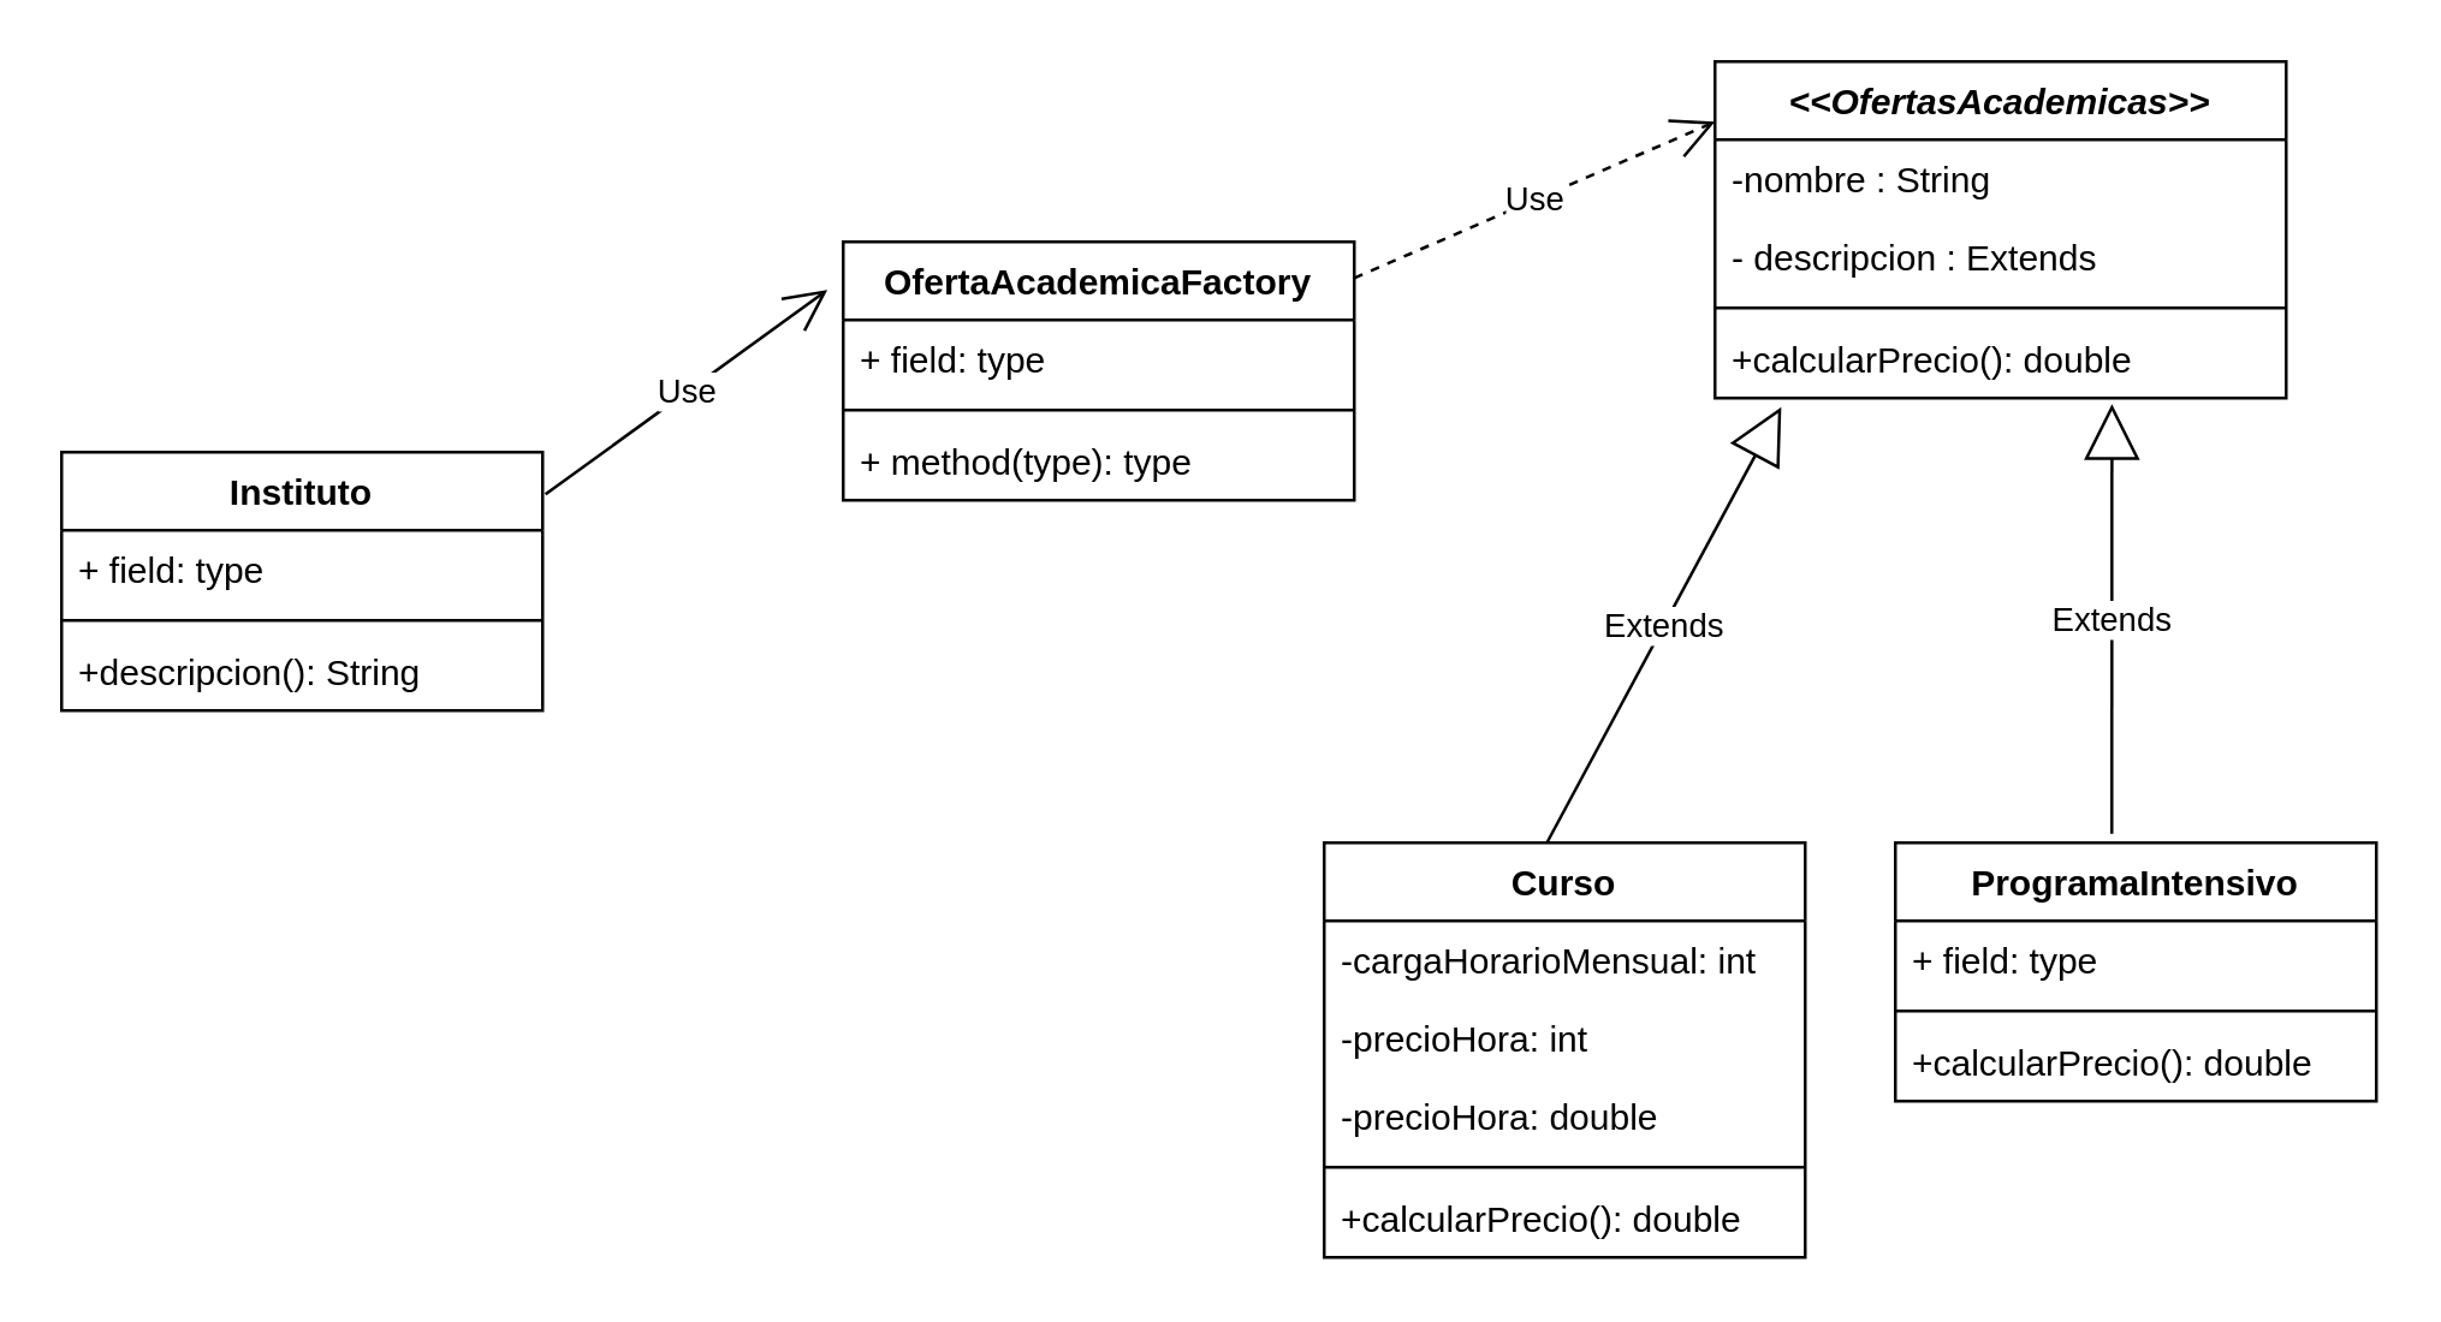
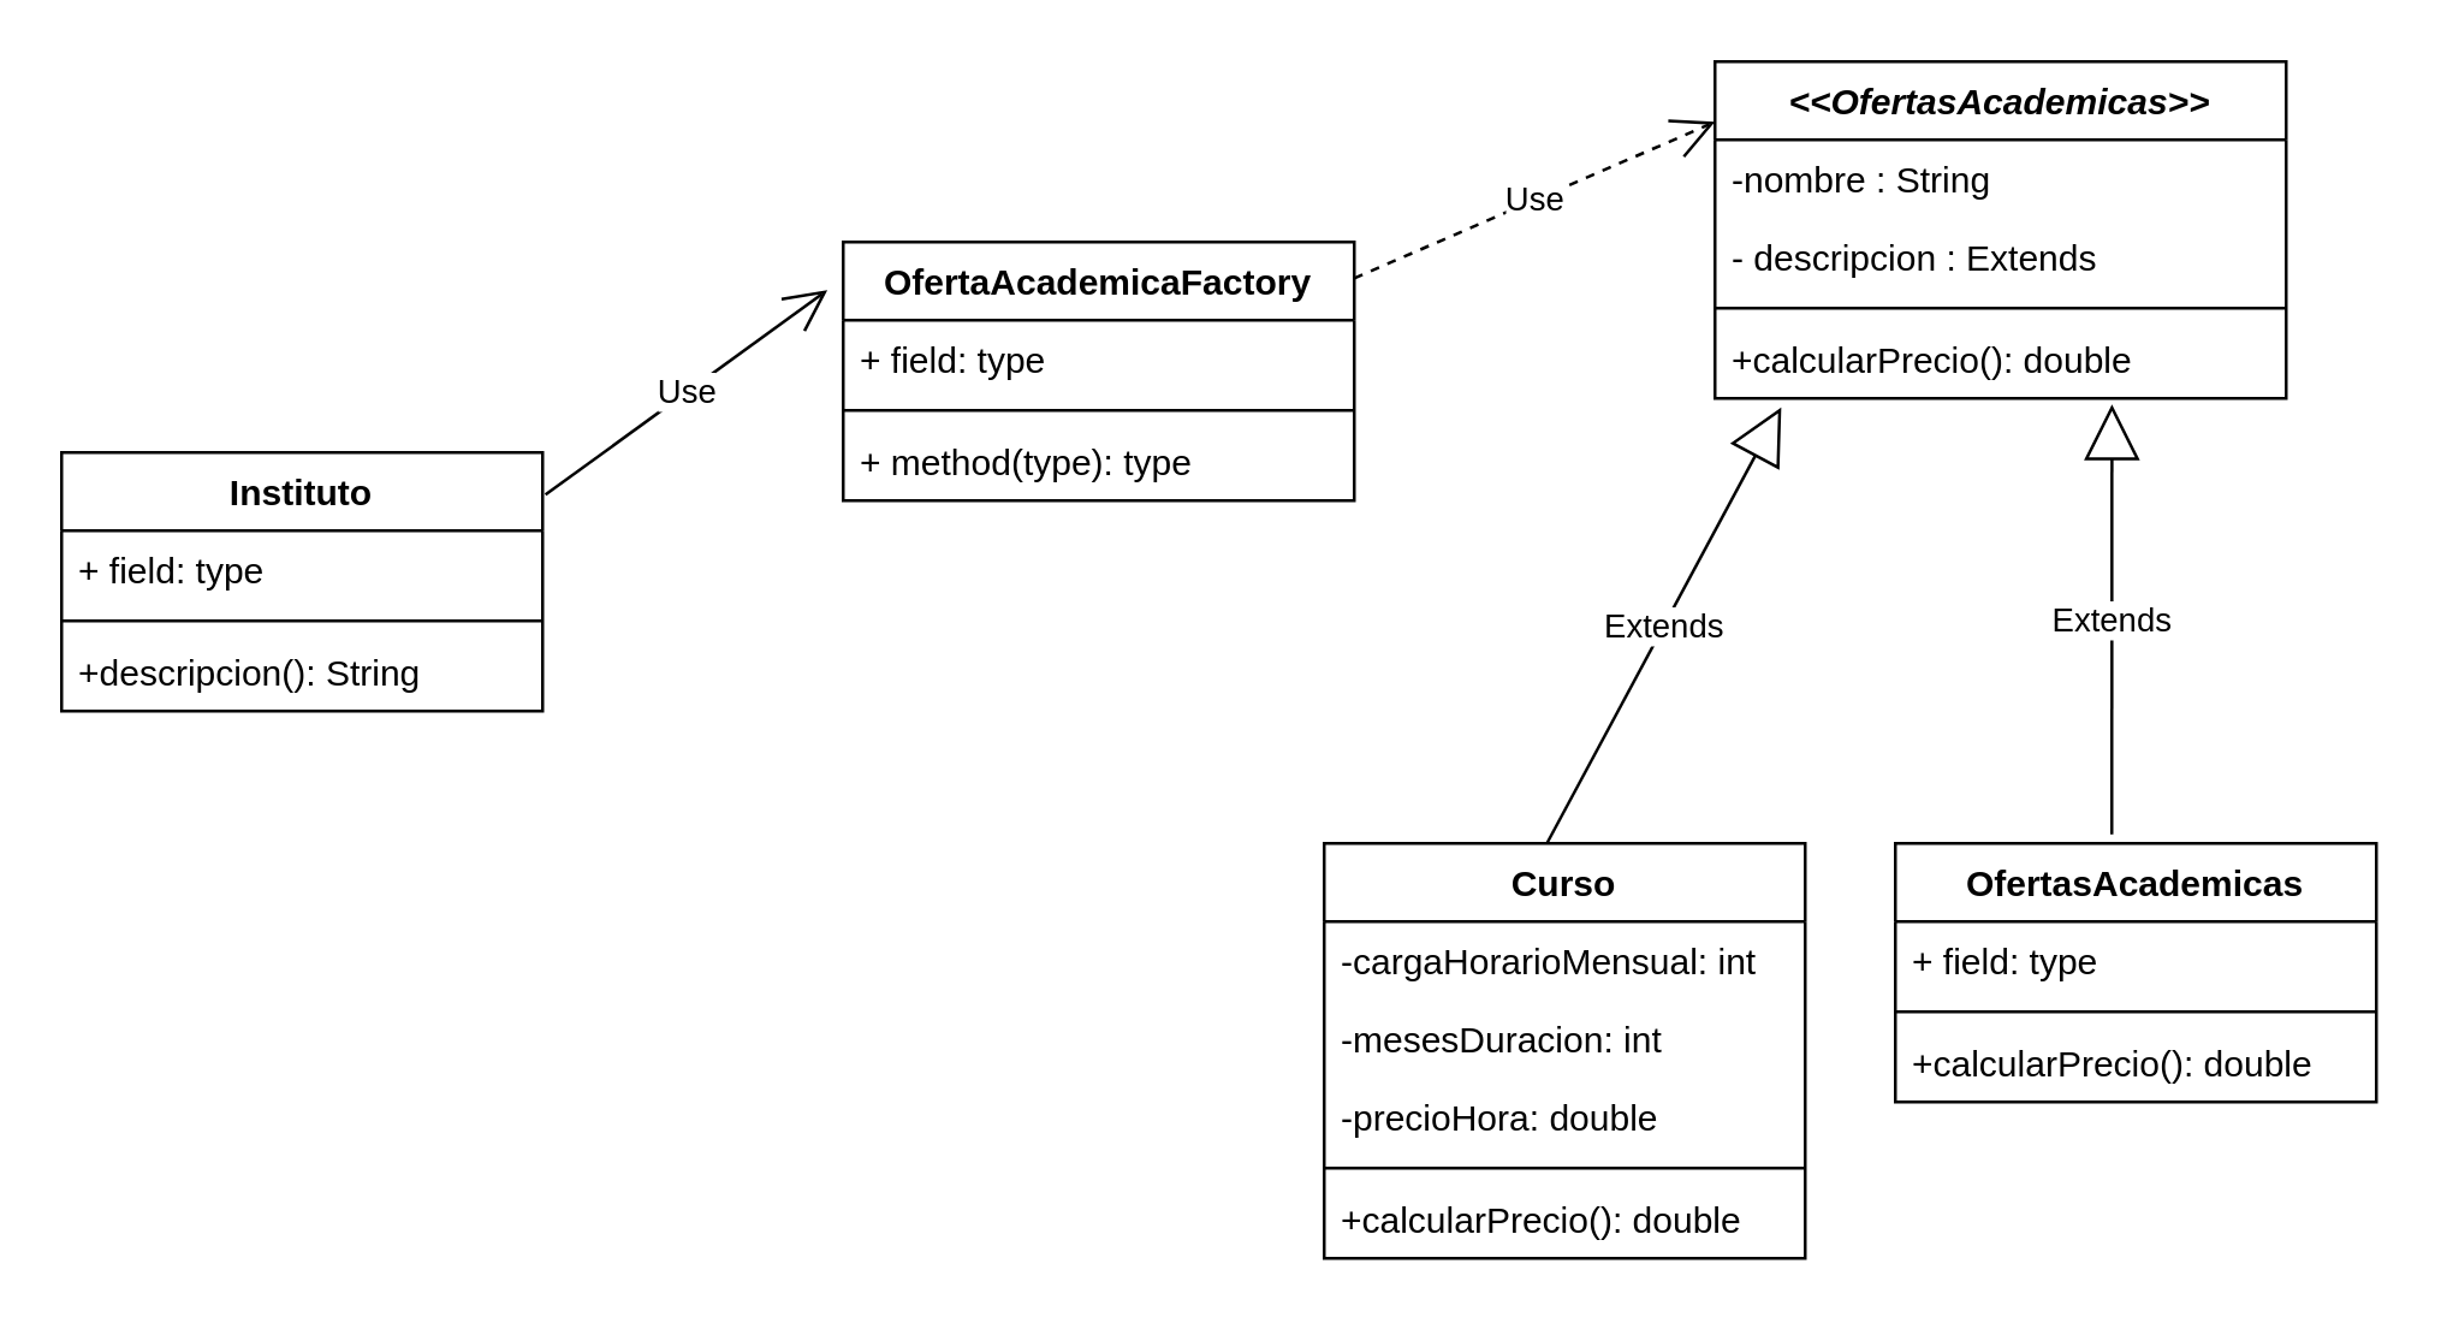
- <mxCell id="18" value="ProgramaIntensivo" style="swimlane;fontStyle=1;align=center;verticalAlign=top;childLayout=stackLayout;horizontal=1;startSize=26;horizontalStack=0;resizeParent=1;resizeParentMax=0;resizeLast=0;collapsible=1;marginBottom=0;" vertex="1" parent="1"><mxGeometry x="630" y="280" width="160" height="86" as="geometry" /></mxCell>
+ <mxCell id="18" value="OfertasAcademicas" style="swimlane;fontStyle=1;align=center;verticalAlign=top;childLayout=stackLayout;horizontal=1;startSize=26;horizontalStack=0;resizeParent=1;resizeParentMax=0;resizeLast=0;collapsible=1;marginBottom=0;" vertex="1" parent="1"><mxGeometry x="630" y="280" width="160" height="86" as="geometry" /></mxCell>
- <mxCell id="14" value="-precioHora: int" style="text;strokeColor=none;fillColor=none;align=left;verticalAlign=top;spacingLeft=4;spacingRight=4;overflow=hidden;rotatable=0;points=[[0,0.5],[1,0.5]];portConstraint=eastwest;" vertex="1" parent="12"><mxGeometry y="52" width="160" height="26" as="geometry" /></mxCell>
+ <mxCell id="14" value="-mesesDuracion: int" style="text;strokeColor=none;fillColor=none;align=left;verticalAlign=top;spacingLeft=4;spacingRight=4;overflow=hidden;rotatable=0;points=[[0,0.5],[1,0.5]];portConstraint=eastwest;" vertex="1" parent="12"><mxGeometry y="52" width="160" height="26" as="geometry" /></mxCell>
